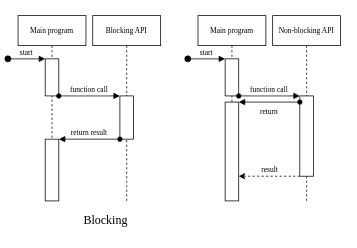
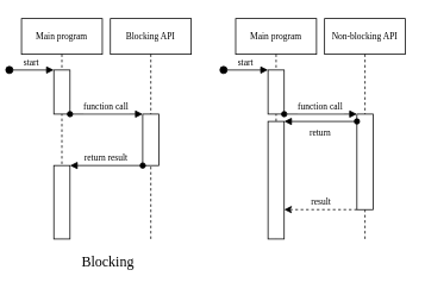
- <mxCell id="3" value="Blocking" style="text;html=1;align=center;verticalAlign=middle;resizable=0;points=[];autosize=1;strokeColor=none;fillColor=none;fontSize=16;fontFamily=IBM Plex Sans;fontSource=https%3A%2F%2Ffonts.googleapis.com%2Fcss%3Ffamily%3DIBM%2BPlex%2BSans;fontStyle=0" vertex="1" parent="2"><mxGeometry x="76.418" y="262.059" width="80" height="20" as="geometry" /></mxCell>
+ <mxCell id="3" value="Blocking" style="text;html=1;align=center;verticalAlign=middle;resizable=0;points=[];autosize=1;strokeColor=none;fillColor=none;fontSize=16;fontFamily=IBM Plex Sans;fontSource=https%3A%2F%2Ffonts.googleapis.com%2Fcss%3Ffamily%3DIBM%2BPlex%2BSans;fontStyle=0" vertex="1" parent="2"><mxGeometry x="56.418" y="262.059" width="80" height="20" as="geometry" /></mxCell>
